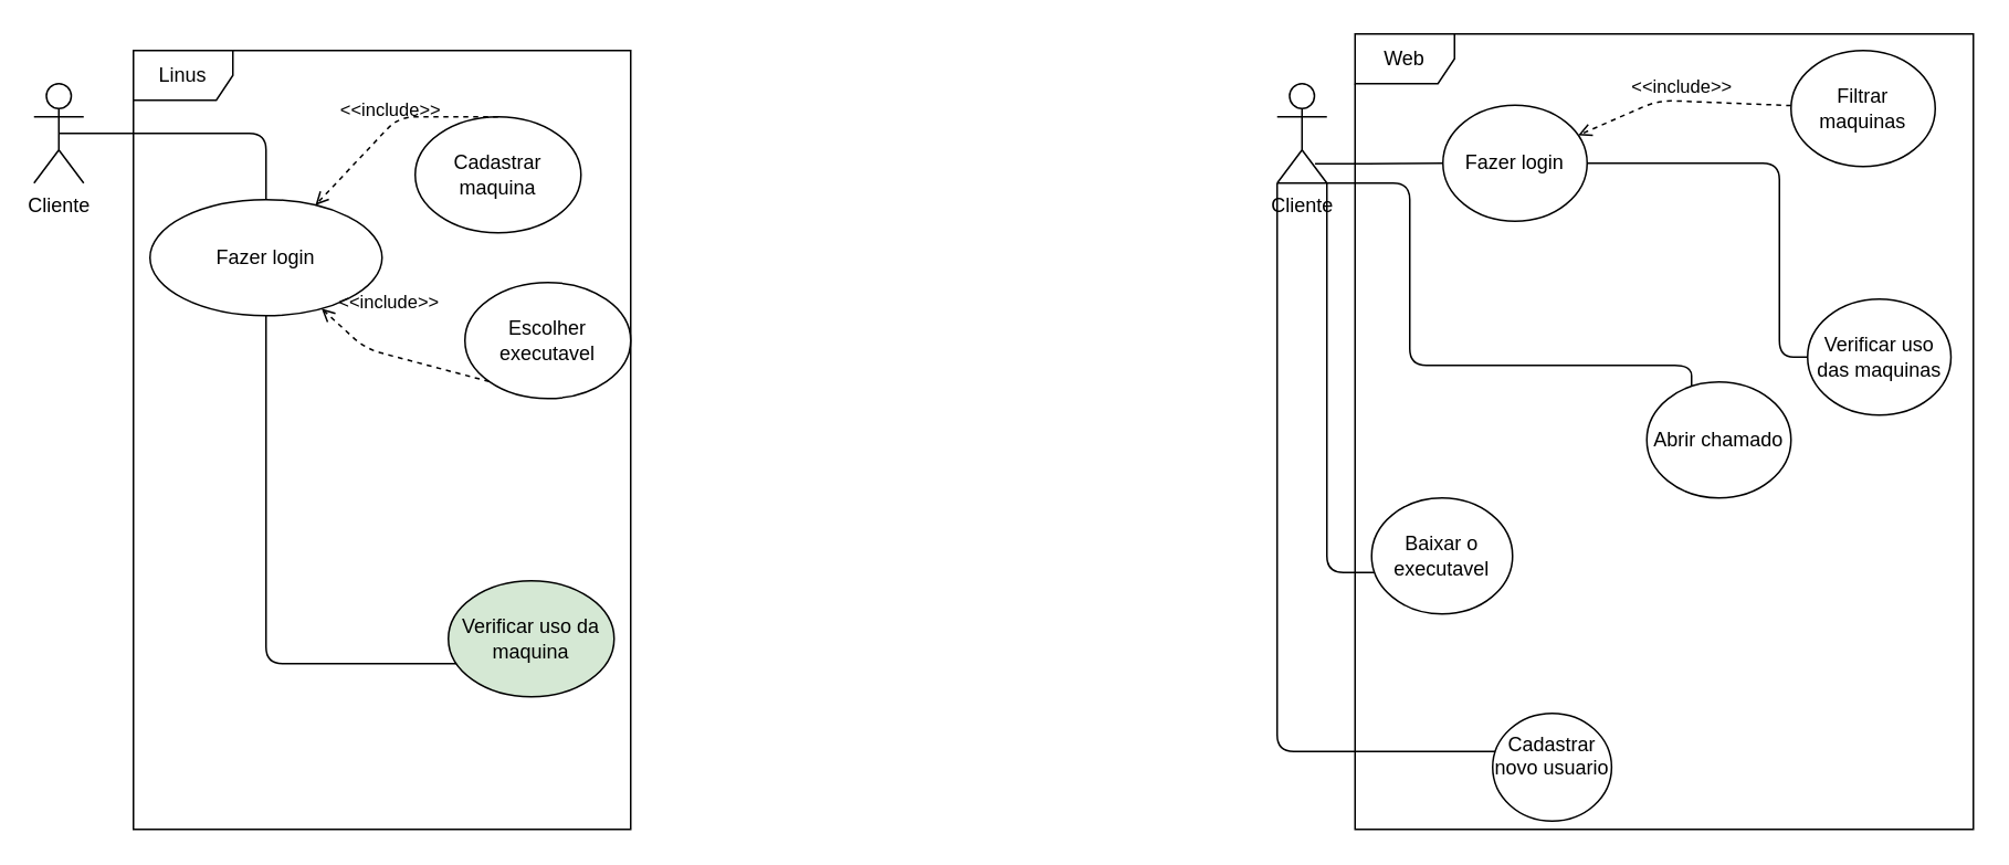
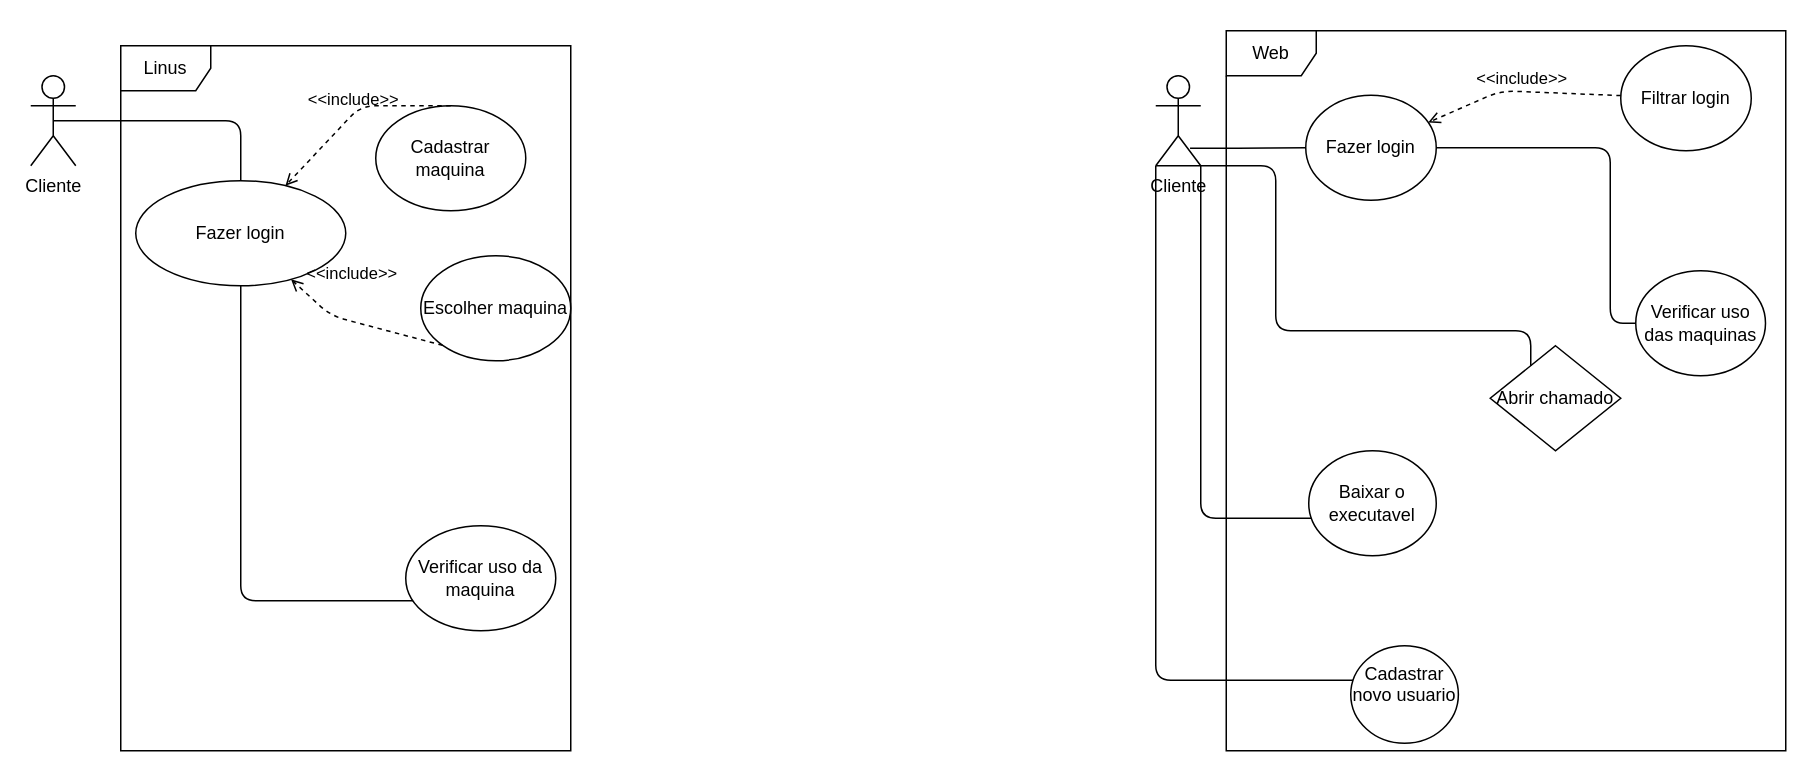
- <mxCell id="16" value="Filtrar maquinas" style="ellipse;whiteSpace=wrap;html=1;" vertex="1" parent="1"><mxGeometry x="1080" y="30" width="87" height="70" as="geometry" /></mxCell>
+ <mxCell id="16" value="Filtrar login" style="ellipse;whiteSpace=wrap;html=1;" vertex="1" parent="1"><mxGeometry x="1080" y="30" width="87" height="70" as="geometry" /></mxCell>
- <mxCell id="8" value="Escolher executavel" style="ellipse;whiteSpace=wrap;html=1;" vertex="1" parent="1"><mxGeometry x="280" y="170" width="100" height="70" as="geometry" /></mxCell>
+ <mxCell id="8" value="Escolher maquina" style="ellipse;whiteSpace=wrap;html=1;" vertex="1" parent="1"><mxGeometry x="280" y="170" width="100" height="70" as="geometry" /></mxCell>
- <mxCell id="18" value="Abrir chamado" style="ellipse;whiteSpace=wrap;html=1;" vertex="1" parent="1"><mxGeometry x="993" y="230" width="87" height="70" as="geometry" /></mxCell>
+ <mxCell id="18" value="Abrir chamado" style="rhombus;whiteSpace=wrap;html=1;" vertex="1" parent="1"><mxGeometry x="993" y="230" width="87" height="70" as="geometry" /></mxCell>
- <mxCell id="14" value="Baixar o executavel" style="ellipse;whiteSpace=wrap;html=1;" vertex="1" parent="1"><mxGeometry x="827" y="300" width="85" height="70" as="geometry" /></mxCell>
+ <mxCell id="14" value="Baixar o executavel" style="ellipse;whiteSpace=wrap;html=1;" vertex="1" parent="1"><mxGeometry x="872" y="300" width="85" height="70" as="geometry" /></mxCell>
- <mxCell id="5" value="&lt;div&gt;Verificar uso da&lt;/div&gt;&lt;div&gt;maquina&lt;/div&gt;" style="ellipse;whiteSpace=wrap;html=1;fillColor=#d5e8d4;" vertex="1" parent="1"><mxGeometry x="270" y="350" width="100" height="70" as="geometry" /></mxCell>
+ <mxCell id="5" value="&lt;div&gt;Verificar uso da&lt;/div&gt;&lt;div&gt;maquina&lt;/div&gt;" style="ellipse;whiteSpace=wrap;html=1;" vertex="1" parent="1"><mxGeometry x="270" y="350" width="100" height="70" as="geometry" /></mxCell>
